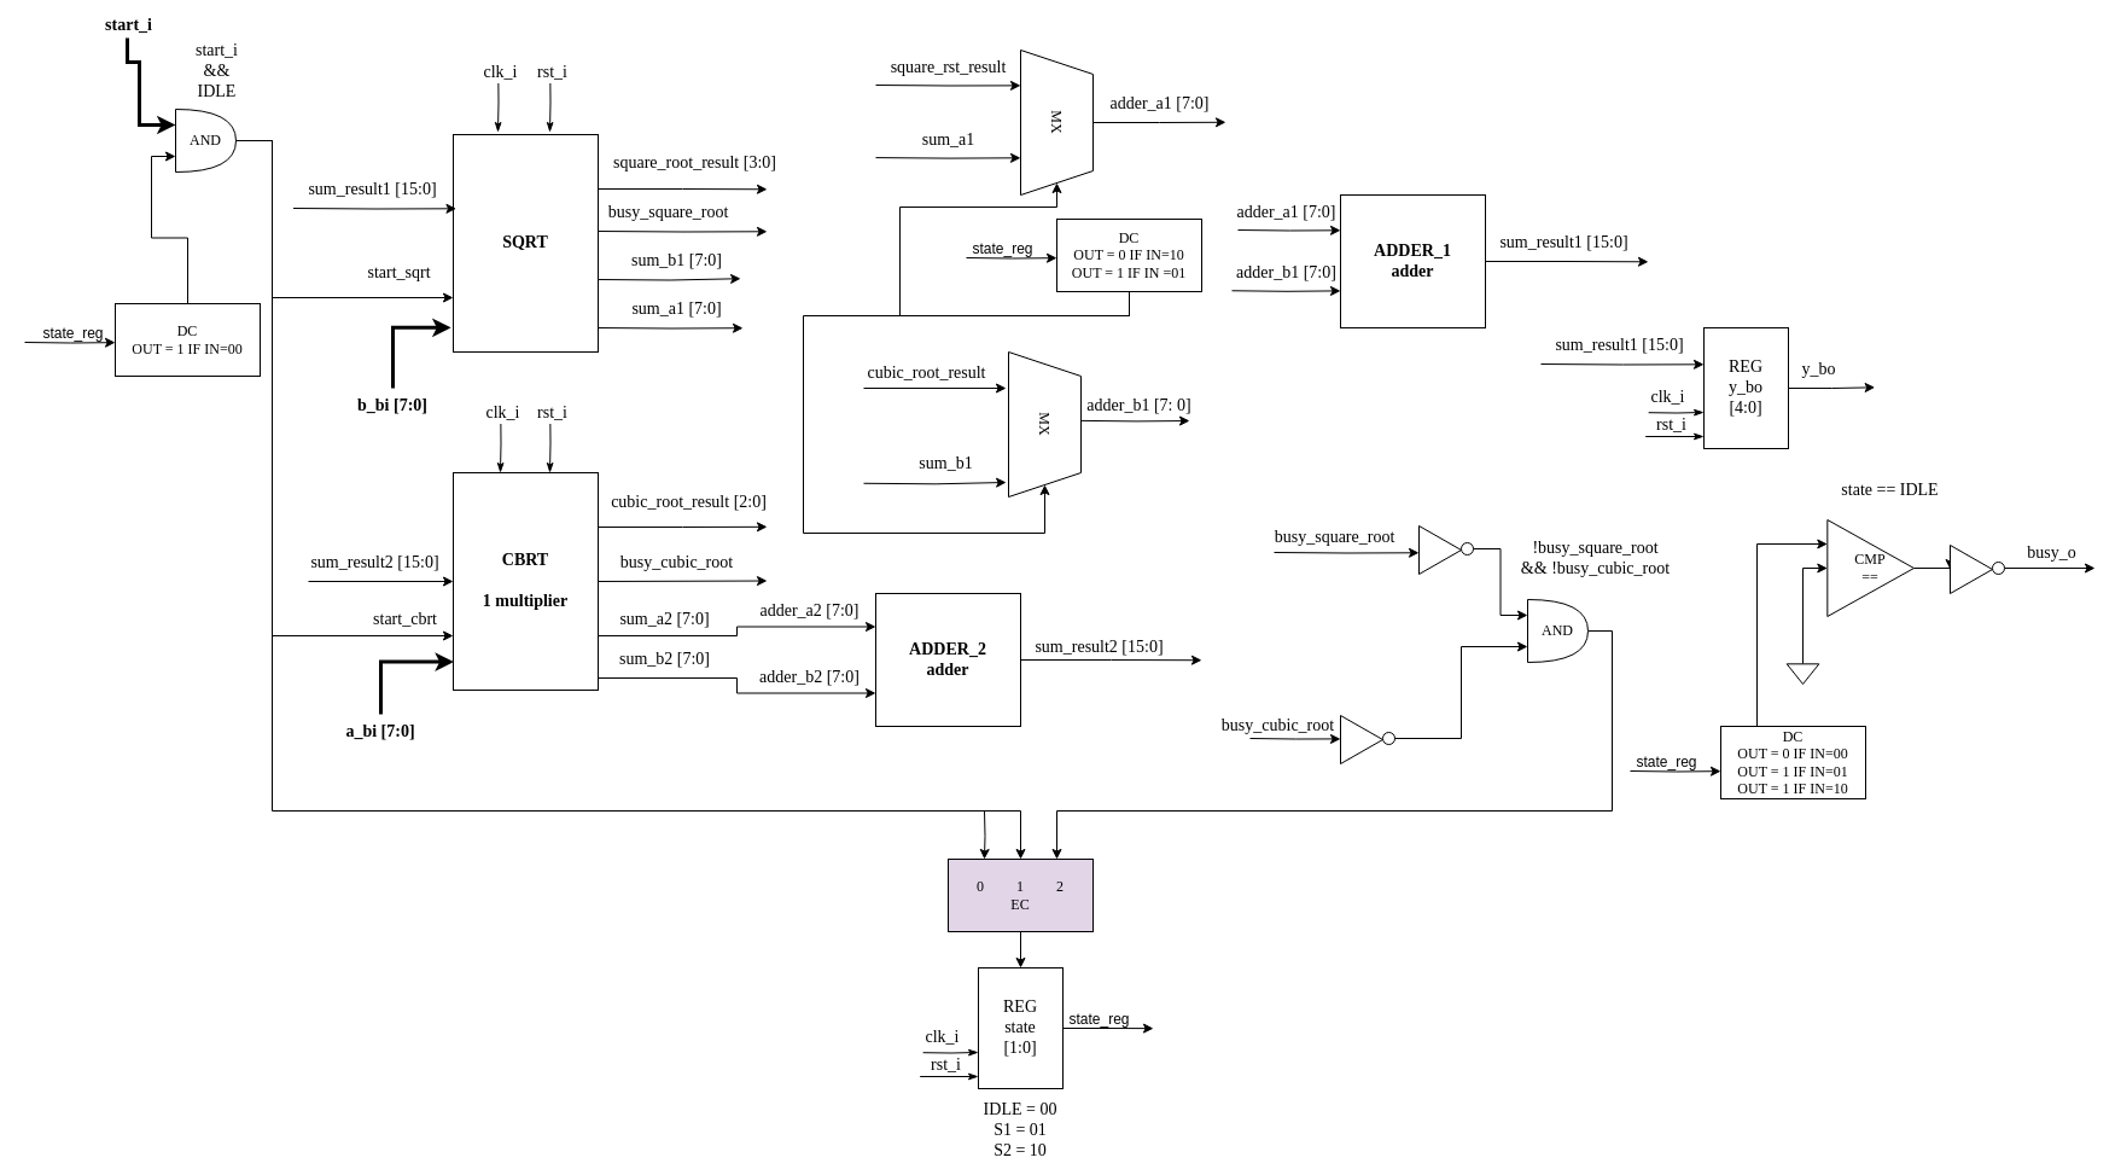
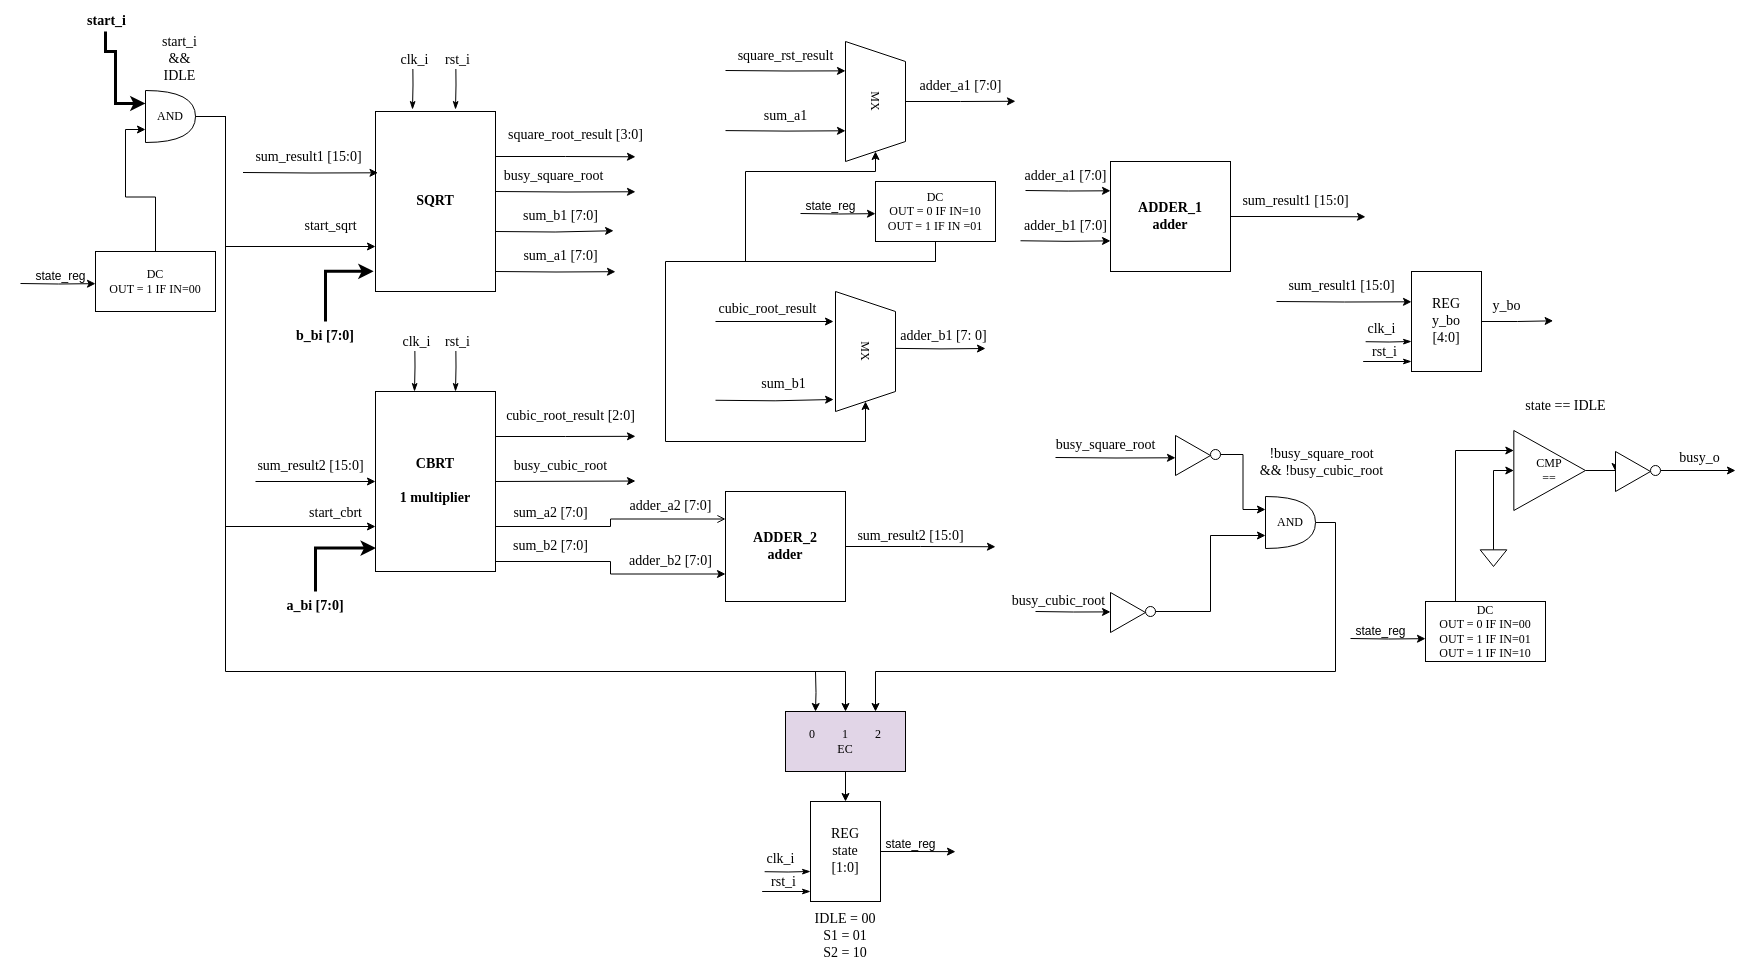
- <mxCell id="9" style="edgeStyle=orthogonalEdgeStyle;rounded=0;orthogonalLoop=1;jettySize=auto;html=1;exitX=1;exitY=0.75;exitDx=0;exitDy=0;entryX=0;entryY=0.25;entryDx=0;entryDy=0;fontFamily=Times New Roman;" parent="1" source="12" target="22" edge="1"><mxGeometry relative="1" as="geometry" /></mxCell>
+ <mxCell id="9" style="edgeStyle=orthogonalEdgeStyle;rounded=0;orthogonalLoop=1;jettySize=auto;html=1;exitX=1;exitY=0.75;exitDx=0;exitDy=0;entryX=0;entryY=0.25;entryDx=0;entryDy=0;fontFamily=Times New Roman;endArrow=open;" parent="1" source="12" target="22" edge="1"><mxGeometry relative="1" as="geometry" /></mxCell>
